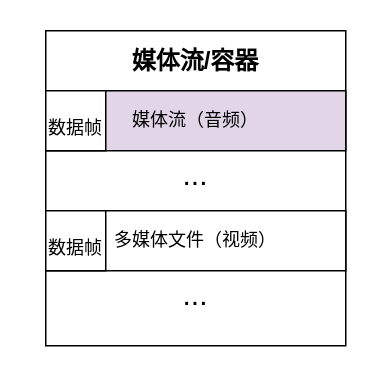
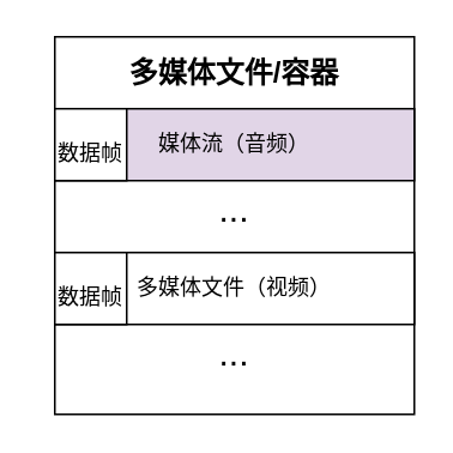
- <mxCell id="2" value="&lt;font style=&quot;font-size: 16px;&quot;&gt;媒体流/容器&lt;/font&gt;" style="swimlane;whiteSpace=wrap;html=1;startSize=40;" parent="1" vertex="1"><mxGeometry x="30" y="20" width="200" height="210" as="geometry" /></mxCell>
+ <mxCell id="2" value="&lt;font style=&quot;font-size: 16px;&quot;&gt;多媒体文件/容器&lt;/font&gt;" style="swimlane;whiteSpace=wrap;html=1;startSize=40;" parent="1" vertex="1"><mxGeometry x="30" y="20" width="200" height="210" as="geometry" /></mxCell>
